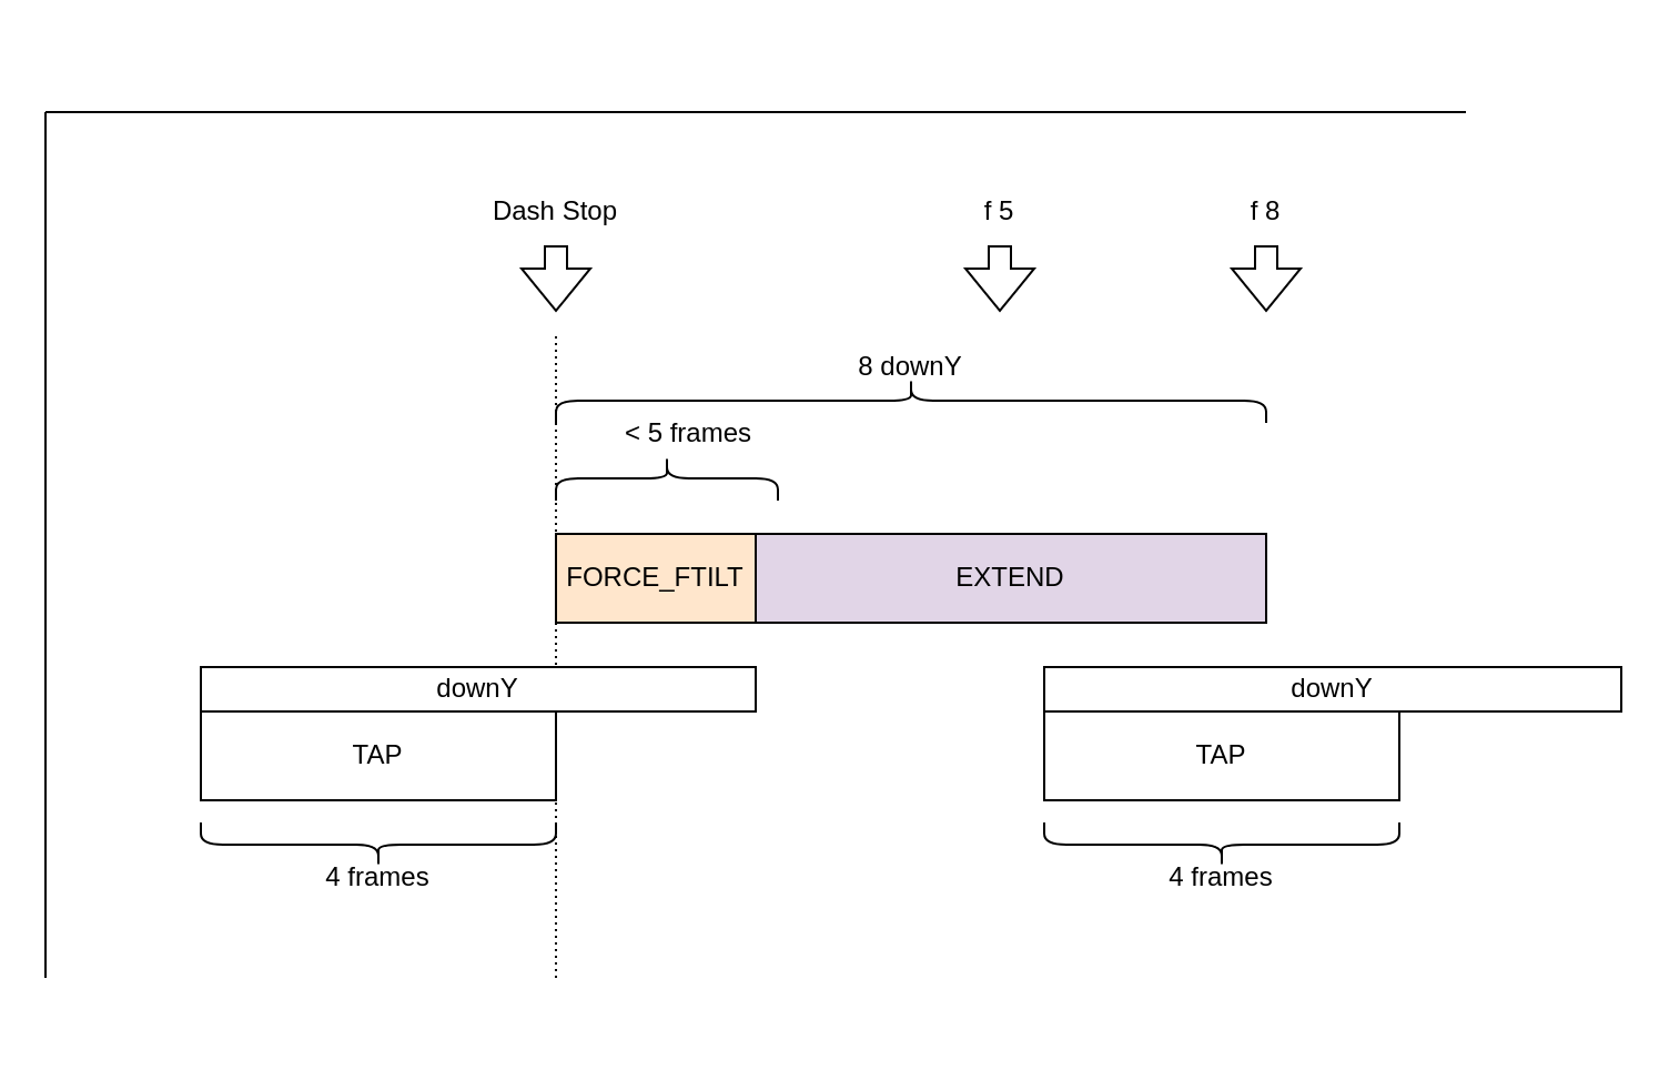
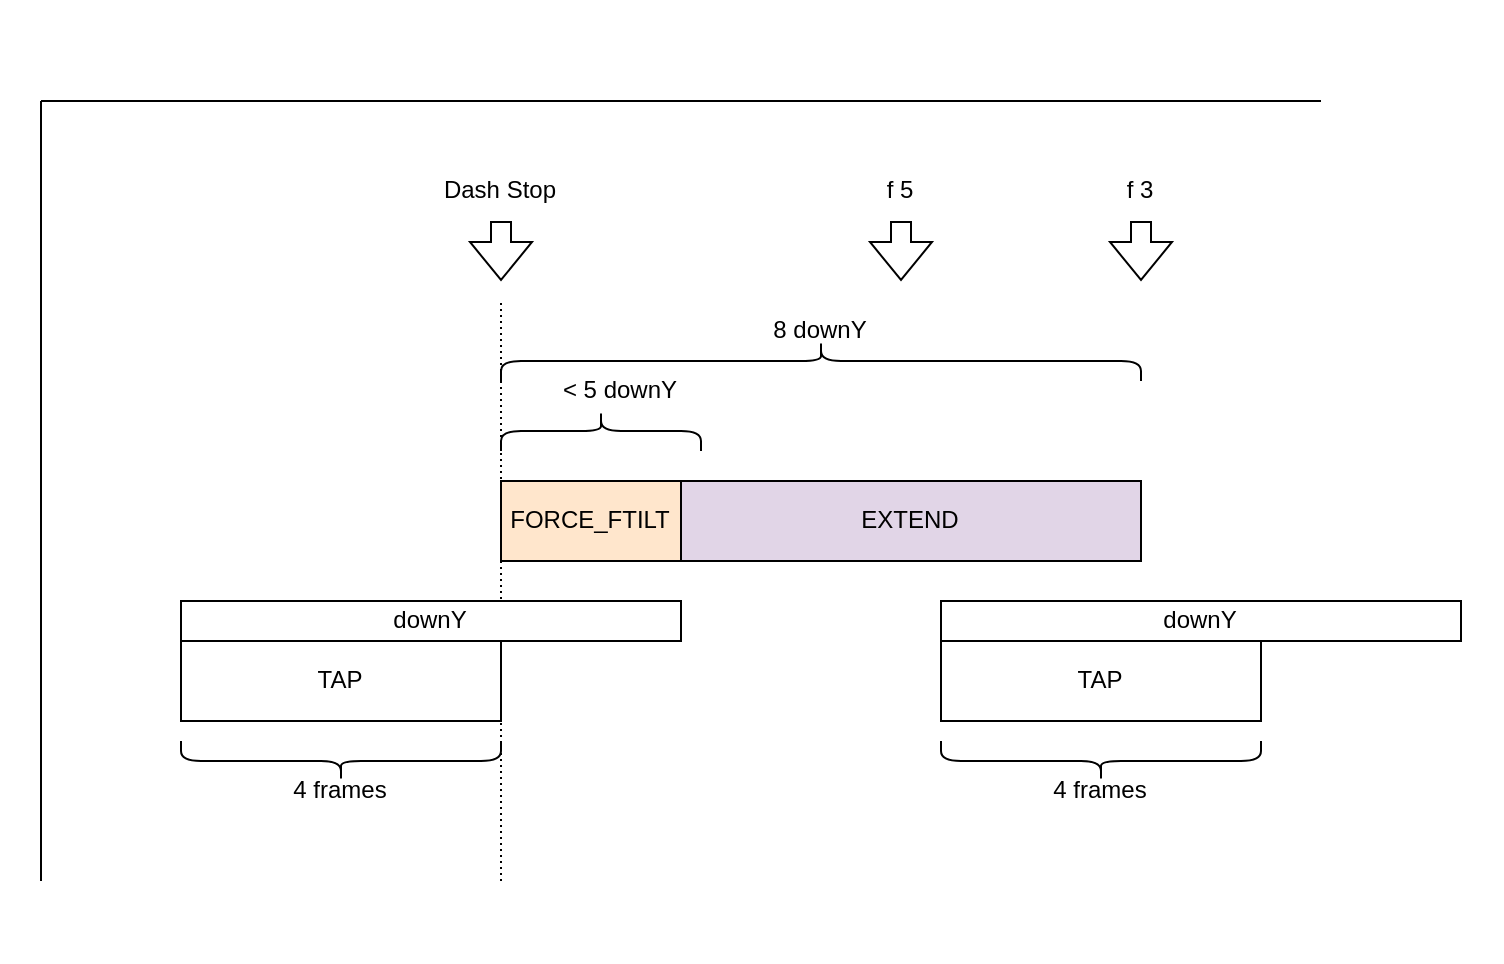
- <mxCell id="17" value="f 8" style="text;html=1;align=center;verticalAlign=middle;whiteSpace=wrap;rounded=0;" parent="1" vertex="1"><mxGeometry x="540" y="80" width="60" height="30" as="geometry" /></mxCell>
+ <mxCell id="17" value="f 3" style="text;html=1;align=center;verticalAlign=middle;whiteSpace=wrap;rounded=0;" parent="1" vertex="1"><mxGeometry x="540" y="80" width="60" height="30" as="geometry" /></mxCell>
- <mxCell id="4" value="&amp;lt; 5 frames" style="text;html=1;align=center;verticalAlign=middle;whiteSpace=wrap;rounded=0;" parent="1" vertex="1"><mxGeometry x="280" y="180" width="60" height="30" as="geometry" /></mxCell>
+ <mxCell id="4" value="&amp;lt; 5 downY" style="text;html=1;align=center;verticalAlign=middle;whiteSpace=wrap;rounded=0;" parent="1" vertex="1"><mxGeometry x="280" y="180" width="60" height="30" as="geometry" /></mxCell>
